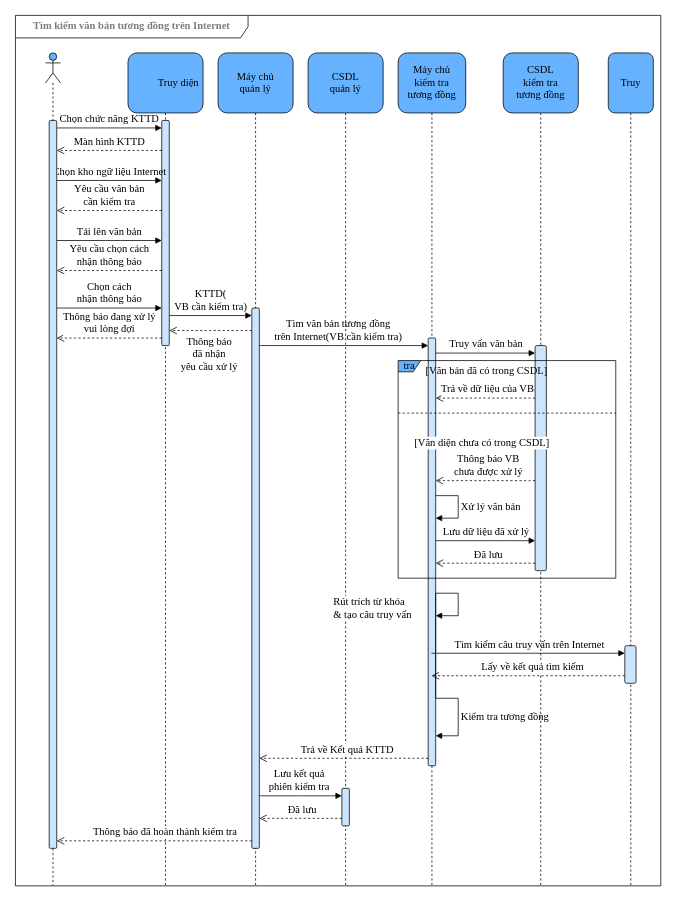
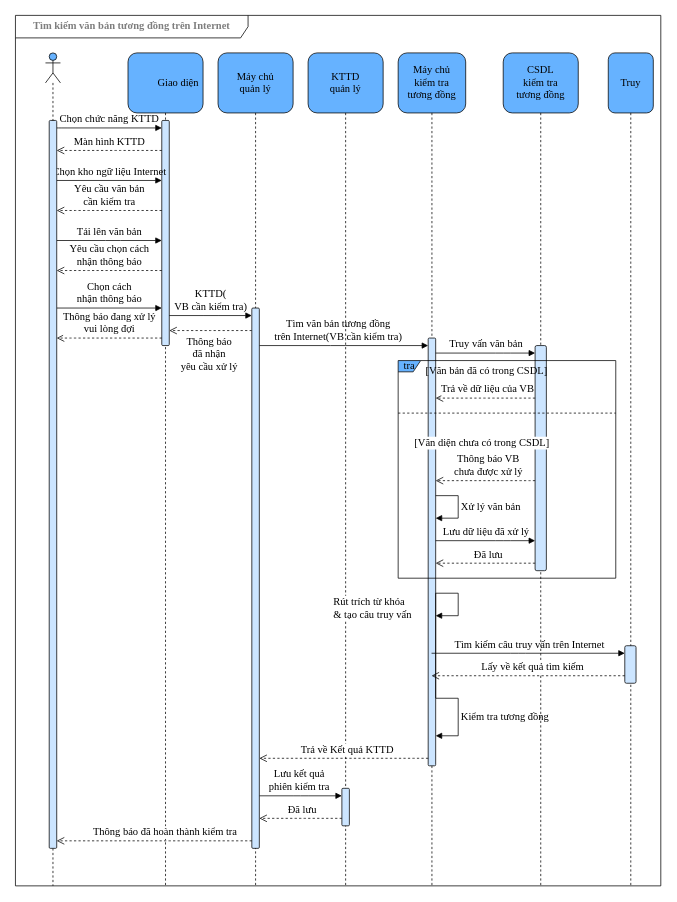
- <mxCell id="4" value="&lt;div style=&quot;text-align: center; font-size: 14px;&quot;&gt;&lt;span style=&quot;background-color: initial; font-size: 14px;&quot;&gt;Truy diện&lt;/span&gt;&lt;span style=&quot;background-color: initial; white-space: pre; font-size: 14px;&quot;&gt; &lt;/span&gt;&lt;/div&gt;" style="shape=umlLifeline;perimeter=lifelinePerimeter;whiteSpace=wrap;html=1;container=1;dropTarget=0;collapsible=0;recursiveResize=0;outlineConnect=0;portConstraint=eastwest;newEdgeStyle={&quot;edgeStyle&quot;:&quot;elbowEdgeStyle&quot;,&quot;elbow&quot;:&quot;vertical&quot;,&quot;curved&quot;:0,&quot;rounded&quot;:0};size=80;fontFamily=Times New Roman;fontSize=14;labelBackgroundColor=none;align=right;verticalAlign=middle;rounded=1;fillColor=#66B2FF;" vertex="1" parent="3"><mxGeometry x="150" y="50" width="100" height="1110" as="geometry" /></mxCell>
+ <mxCell id="4" value="&lt;div style=&quot;text-align: center; font-size: 14px;&quot;&gt;&lt;span style=&quot;background-color: initial; font-size: 14px;&quot;&gt;Giao diện&lt;/span&gt;&lt;span style=&quot;background-color: initial; white-space: pre; font-size: 14px;&quot;&gt; &lt;/span&gt;&lt;/div&gt;" style="shape=umlLifeline;perimeter=lifelinePerimeter;whiteSpace=wrap;html=1;container=1;dropTarget=0;collapsible=0;recursiveResize=0;outlineConnect=0;portConstraint=eastwest;newEdgeStyle={&quot;edgeStyle&quot;:&quot;elbowEdgeStyle&quot;,&quot;elbow&quot;:&quot;vertical&quot;,&quot;curved&quot;:0,&quot;rounded&quot;:0};size=80;fontFamily=Times New Roman;fontSize=14;labelBackgroundColor=none;align=right;verticalAlign=middle;rounded=1;fillColor=#66B2FF;" vertex="1" parent="3"><mxGeometry x="150" y="50" width="100" height="1110" as="geometry" /></mxCell>
- <mxCell id="6" value="CSDL&lt;br style=&quot;font-size: 14px;&quot;&gt;quản lý" style="shape=umlLifeline;perimeter=lifelinePerimeter;whiteSpace=wrap;html=1;container=1;dropTarget=0;collapsible=0;recursiveResize=0;outlineConnect=0;portConstraint=eastwest;newEdgeStyle={&quot;edgeStyle&quot;:&quot;elbowEdgeStyle&quot;,&quot;elbow&quot;:&quot;vertical&quot;,&quot;curved&quot;:0,&quot;rounded&quot;:0};size=80;fontFamily=Times New Roman;fontSize=14;labelBackgroundColor=none;rounded=1;fillColor=#66B2FF;" vertex="1" parent="3"><mxGeometry x="390" y="50" width="100" height="1110" as="geometry" /></mxCell>
+ <mxCell id="6" value="KTTD&lt;br style=&quot;font-size: 14px;&quot;&gt;quản lý" style="shape=umlLifeline;perimeter=lifelinePerimeter;whiteSpace=wrap;html=1;container=1;dropTarget=0;collapsible=0;recursiveResize=0;outlineConnect=0;portConstraint=eastwest;newEdgeStyle={&quot;edgeStyle&quot;:&quot;elbowEdgeStyle&quot;,&quot;elbow&quot;:&quot;vertical&quot;,&quot;curved&quot;:0,&quot;rounded&quot;:0};size=80;fontFamily=Times New Roman;fontSize=14;labelBackgroundColor=none;rounded=1;fillColor=#66B2FF;" vertex="1" parent="3"><mxGeometry x="390" y="50" width="100" height="1110" as="geometry" /></mxCell>
